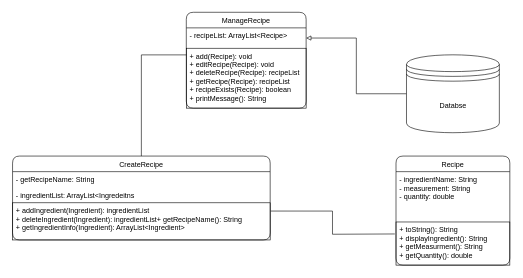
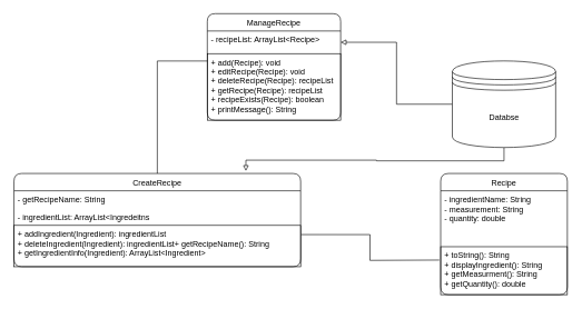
+ <mxCell id="15" style="edgeStyle=orthogonalEdgeStyle;rounded=0;orthogonalLoop=1;jettySize=auto;html=1;exitX=0.5;exitY=1;exitDx=0;exitDy=0;entryX=0.809;entryY=-0.027;entryDx=0;entryDy=0;entryPerimeter=0;endArrow=block;endFill=0;" edge="1" parent="1" source="16" target="3"><mxGeometry relative="1" as="geometry" /></mxCell>
